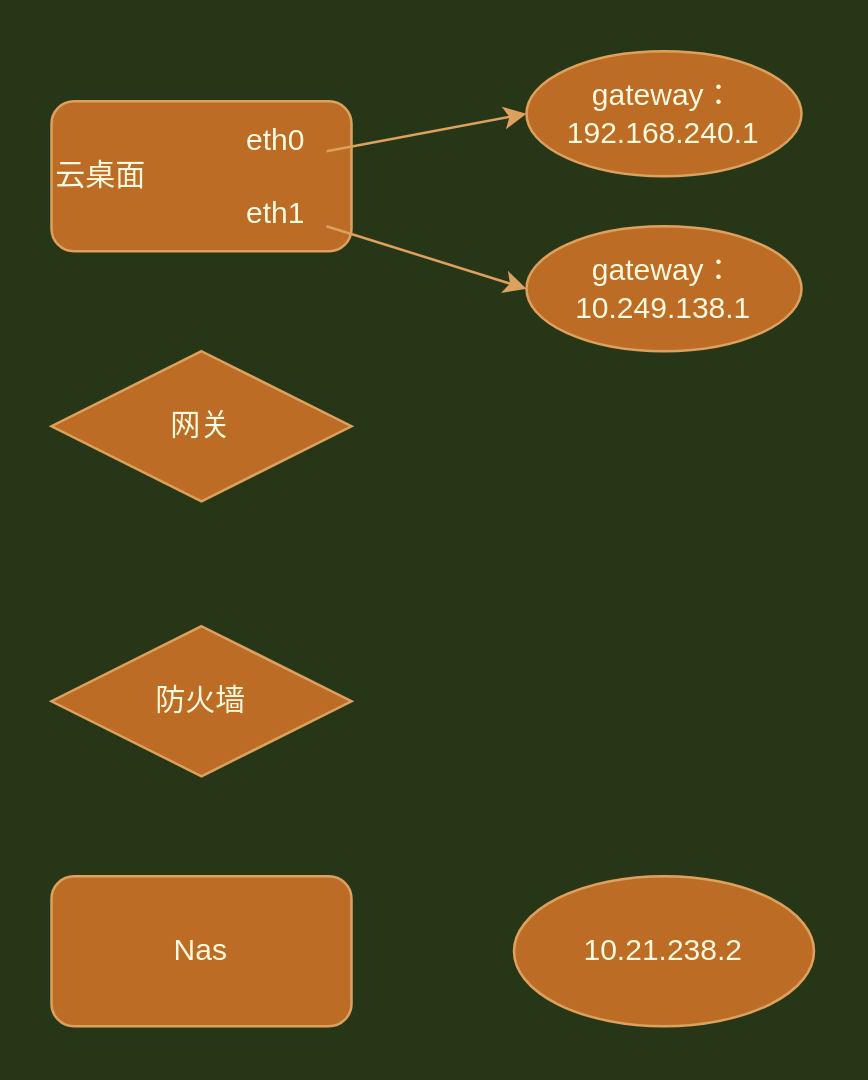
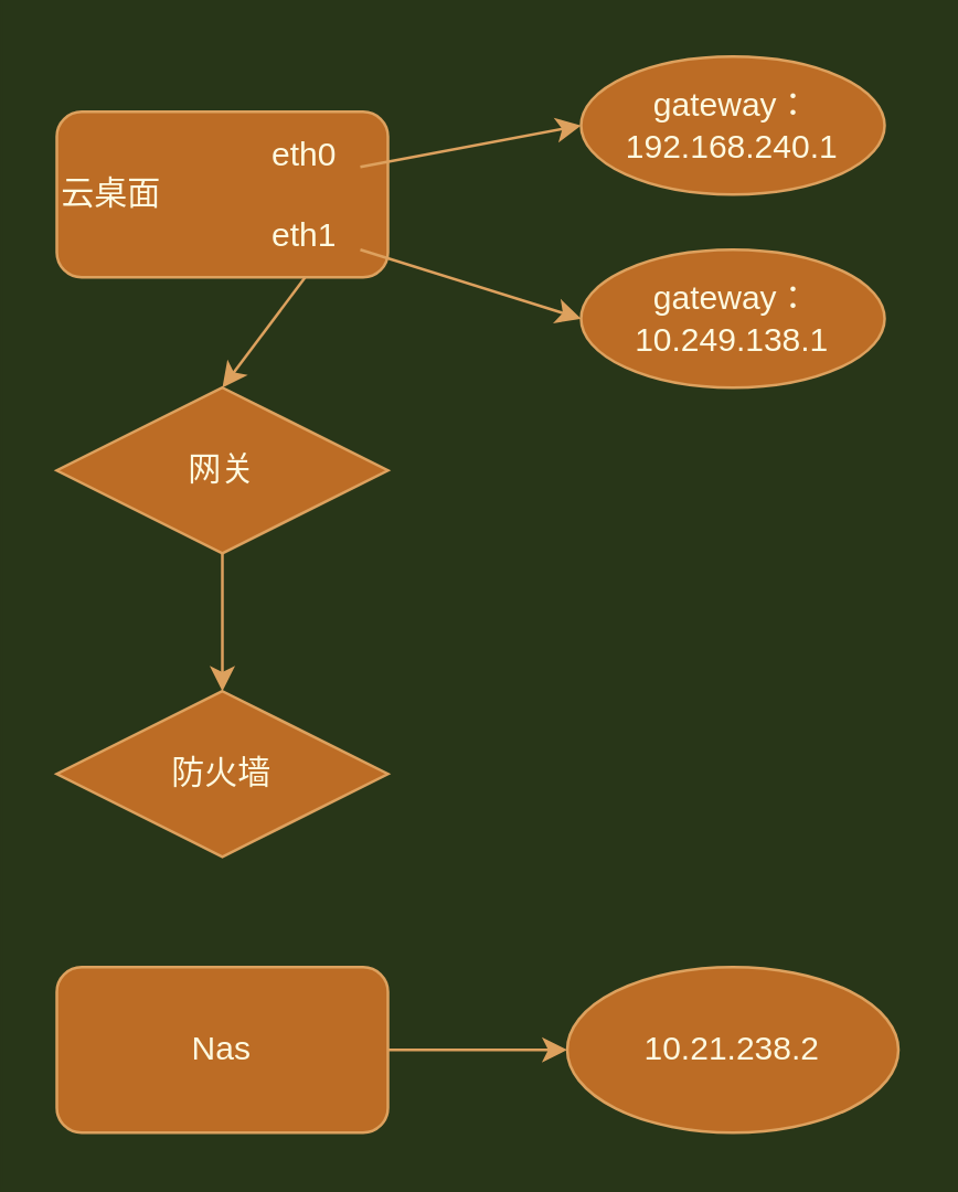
+ <mxCell id="8" value="" style="endArrow=classic;html=1;exitX=0.75;exitY=1;exitDx=0;exitDy=0;labelBackgroundColor=#283618;strokeColor=#DDA15E;fontColor=#FEFAE0;entryX=0.5;entryY=0;entryDx=0;entryDy=0;" edge="1" parent="1" source="2" target="10"><mxGeometry width="50" height="50" relative="1" as="geometry"><mxPoint x="-20" y="240" as="sourcePoint" /><mxPoint x="80" y="180" as="targetPoint" /></mxGeometry></mxCell>
+ <mxCell id="9" value="" style="edgeStyle=orthogonalEdgeStyle;rounded=0;orthogonalLoop=1;jettySize=auto;html=1;labelBackgroundColor=#283618;strokeColor=#DDA15E;fontColor=#FEFAE0;" edge="1" parent="1" source="10" target="11"><mxGeometry relative="1" as="geometry" /></mxCell>
+ <mxCell id="12" value="" style="edgeStyle=orthogonalEdgeStyle;curved=0;rounded=1;sketch=0;orthogonalLoop=1;jettySize=auto;html=1;fontColor=#FEFAE0;strokeColor=#DDA15E;fillColor=#BC6C25;" edge="1" parent="1" source="13" target="14"><mxGeometry relative="1" as="geometry" /></mxCell>
